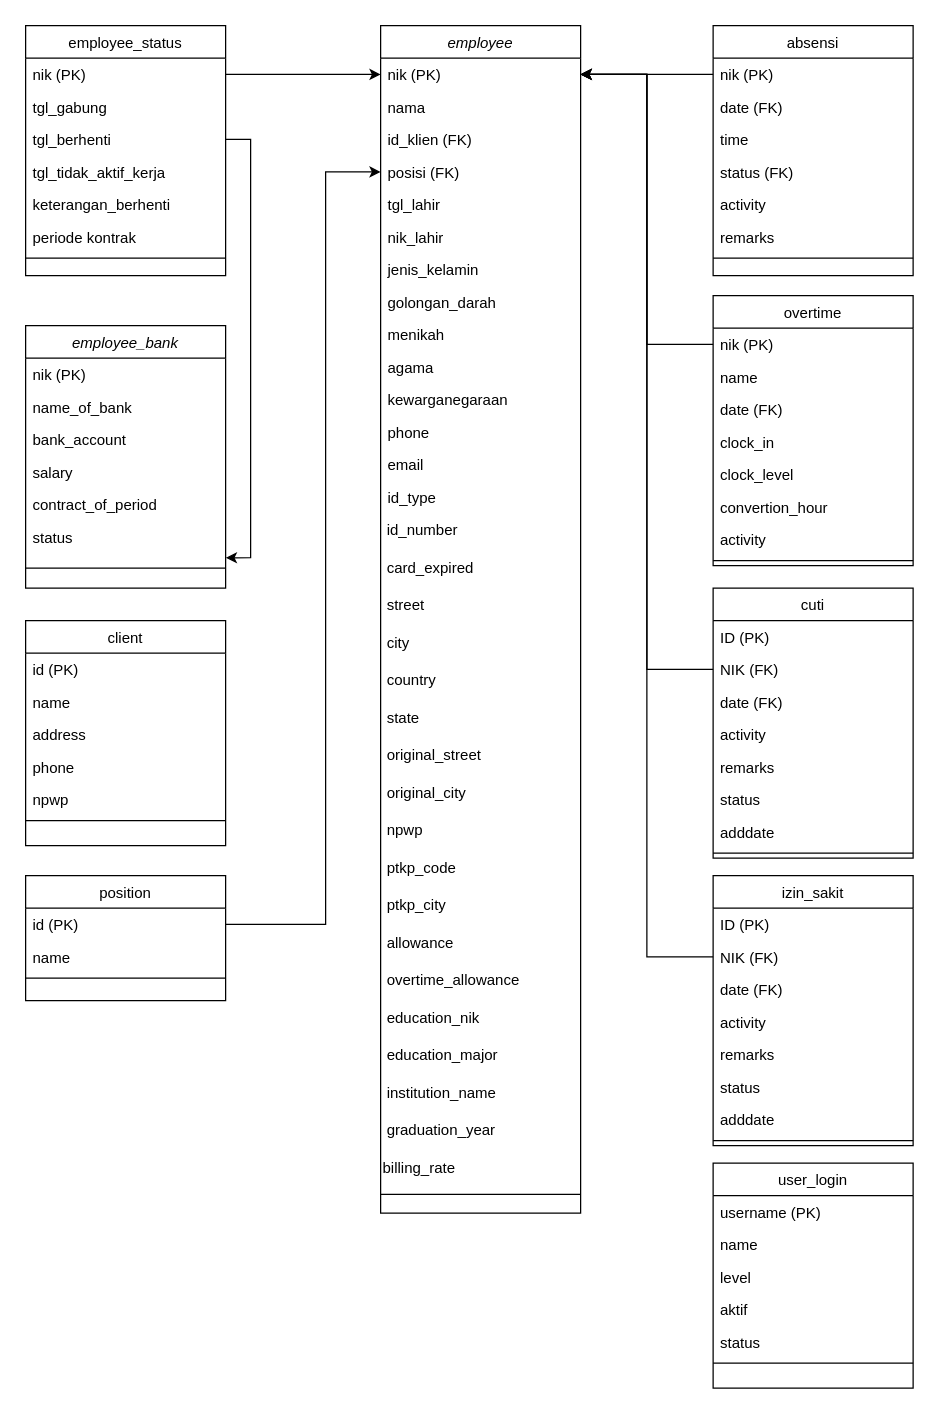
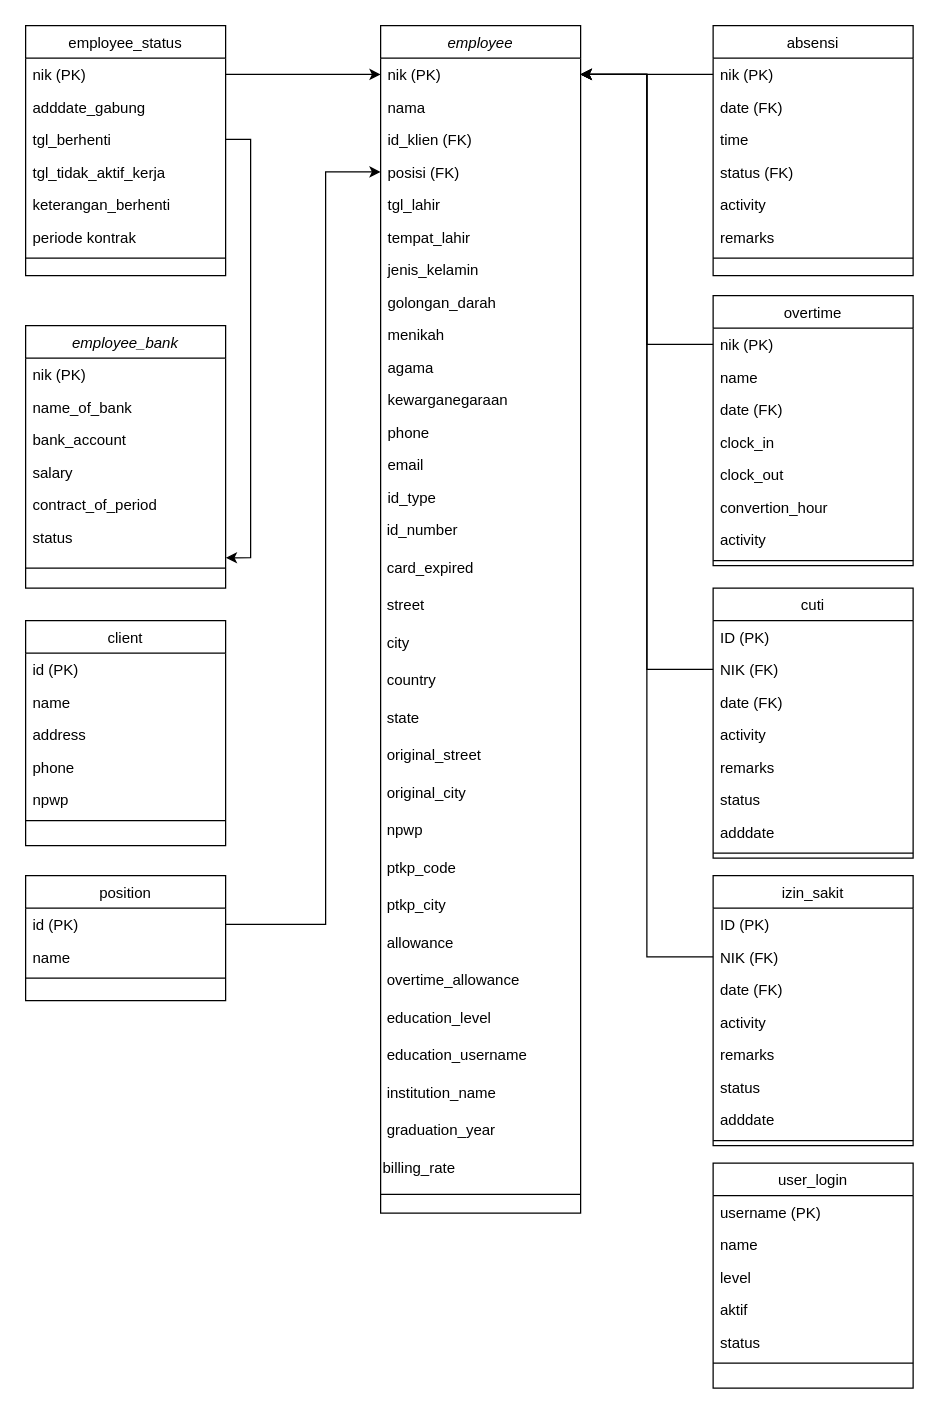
- <mxCell id="12" value="tgl_gabung" style="text;align=left;verticalAlign=top;spacingLeft=4;spacingRight=4;overflow=hidden;rotatable=0;points=[[0,0.5],[1,0.5]];portConstraint=eastwest;rounded=0;shadow=0;html=0;" parent="10" vertex="1"><mxGeometry y="52" width="160" height="26" as="geometry" /></mxCell>
+ <mxCell id="12" value="adddate_gabung" style="text;align=left;verticalAlign=top;spacingLeft=4;spacingRight=4;overflow=hidden;rotatable=0;points=[[0,0.5],[1,0.5]];portConstraint=eastwest;rounded=0;shadow=0;html=0;" parent="10" vertex="1"><mxGeometry y="52" width="160" height="26" as="geometry" /></mxCell>
- <mxCell id="32" value="nik_lahir" style="text;align=left;verticalAlign=top;spacingLeft=4;spacingRight=4;overflow=hidden;rotatable=0;points=[[0,0.5],[1,0.5]];portConstraint=eastwest;rounded=0;shadow=0;html=0;" parent="26" vertex="1"><mxGeometry y="156" width="160" height="26" as="geometry" /></mxCell>
+ <mxCell id="32" value="tempat_lahir" style="text;align=left;verticalAlign=top;spacingLeft=4;spacingRight=4;overflow=hidden;rotatable=0;points=[[0,0.5],[1,0.5]];portConstraint=eastwest;rounded=0;shadow=0;html=0;" parent="26" vertex="1"><mxGeometry y="156" width="160" height="26" as="geometry" /></mxCell>
- <mxCell id="76" value="clock_level" style="text;align=left;verticalAlign=top;spacingLeft=4;spacingRight=4;overflow=hidden;rotatable=0;points=[[0,0.5],[1,0.5]];portConstraint=eastwest;" parent="71" vertex="1"><mxGeometry y="130" width="160" height="26" as="geometry" /></mxCell>
+ <mxCell id="76" value="clock_out" style="text;align=left;verticalAlign=top;spacingLeft=4;spacingRight=4;overflow=hidden;rotatable=0;points=[[0,0.5],[1,0.5]];portConstraint=eastwest;" parent="71" vertex="1"><mxGeometry y="130" width="160" height="26" as="geometry" /></mxCell>
- <mxCell id="54" value="&amp;nbsp;education_nik" style="text;whiteSpace=wrap;html=1;" parent="26" vertex="1"><mxGeometry y="780" width="160" height="30" as="geometry" /></mxCell>
+ <mxCell id="54" value="&amp;nbsp;education_level" style="text;whiteSpace=wrap;html=1;" parent="26" vertex="1"><mxGeometry y="780" width="160" height="30" as="geometry" /></mxCell>
- <mxCell id="55" value="&amp;nbsp;education_major" style="text;whiteSpace=wrap;html=1;" parent="26" vertex="1"><mxGeometry y="810" width="160" height="30" as="geometry" /></mxCell>
+ <mxCell id="55" value="&amp;nbsp;education_username" style="text;whiteSpace=wrap;html=1;" parent="26" vertex="1"><mxGeometry y="810" width="160" height="30" as="geometry" /></mxCell>
